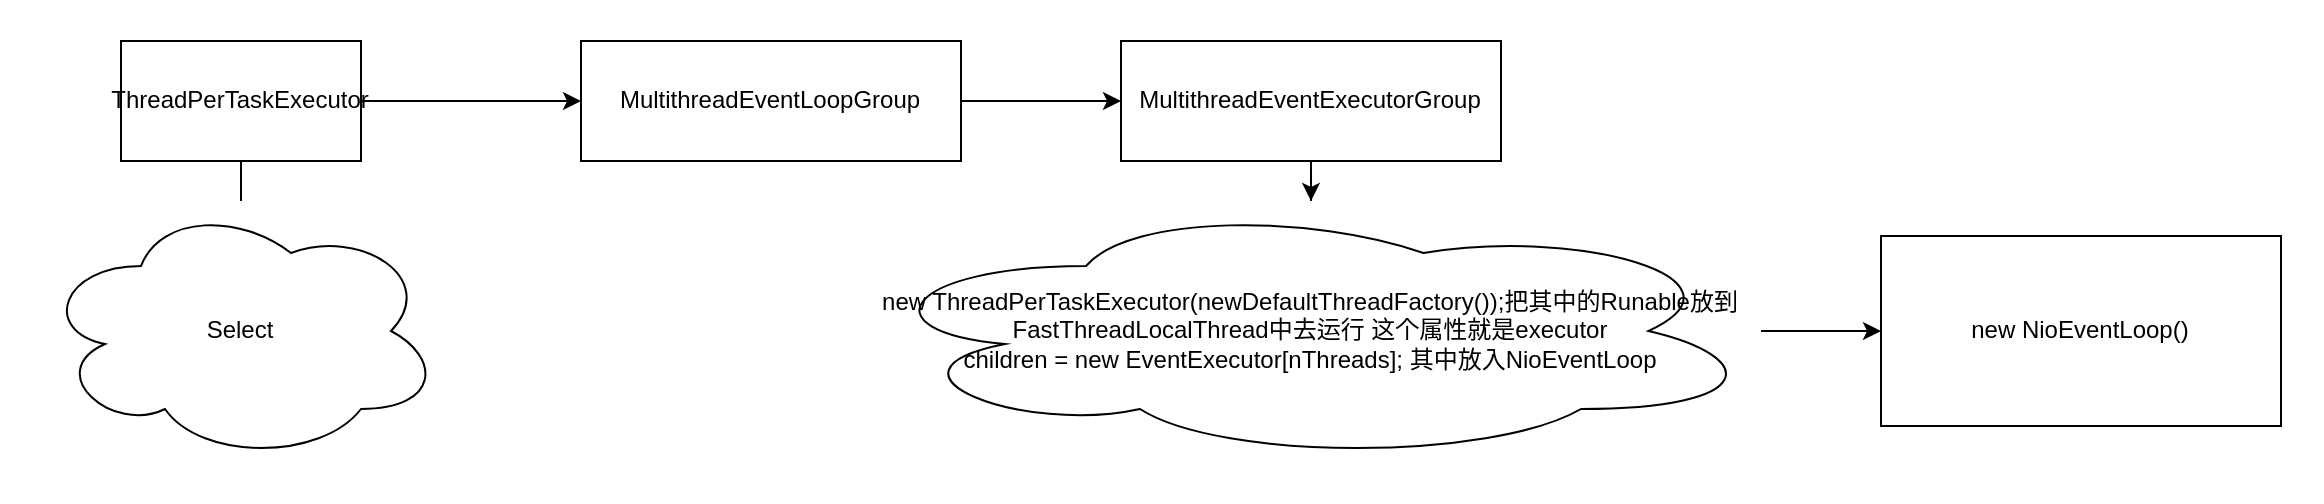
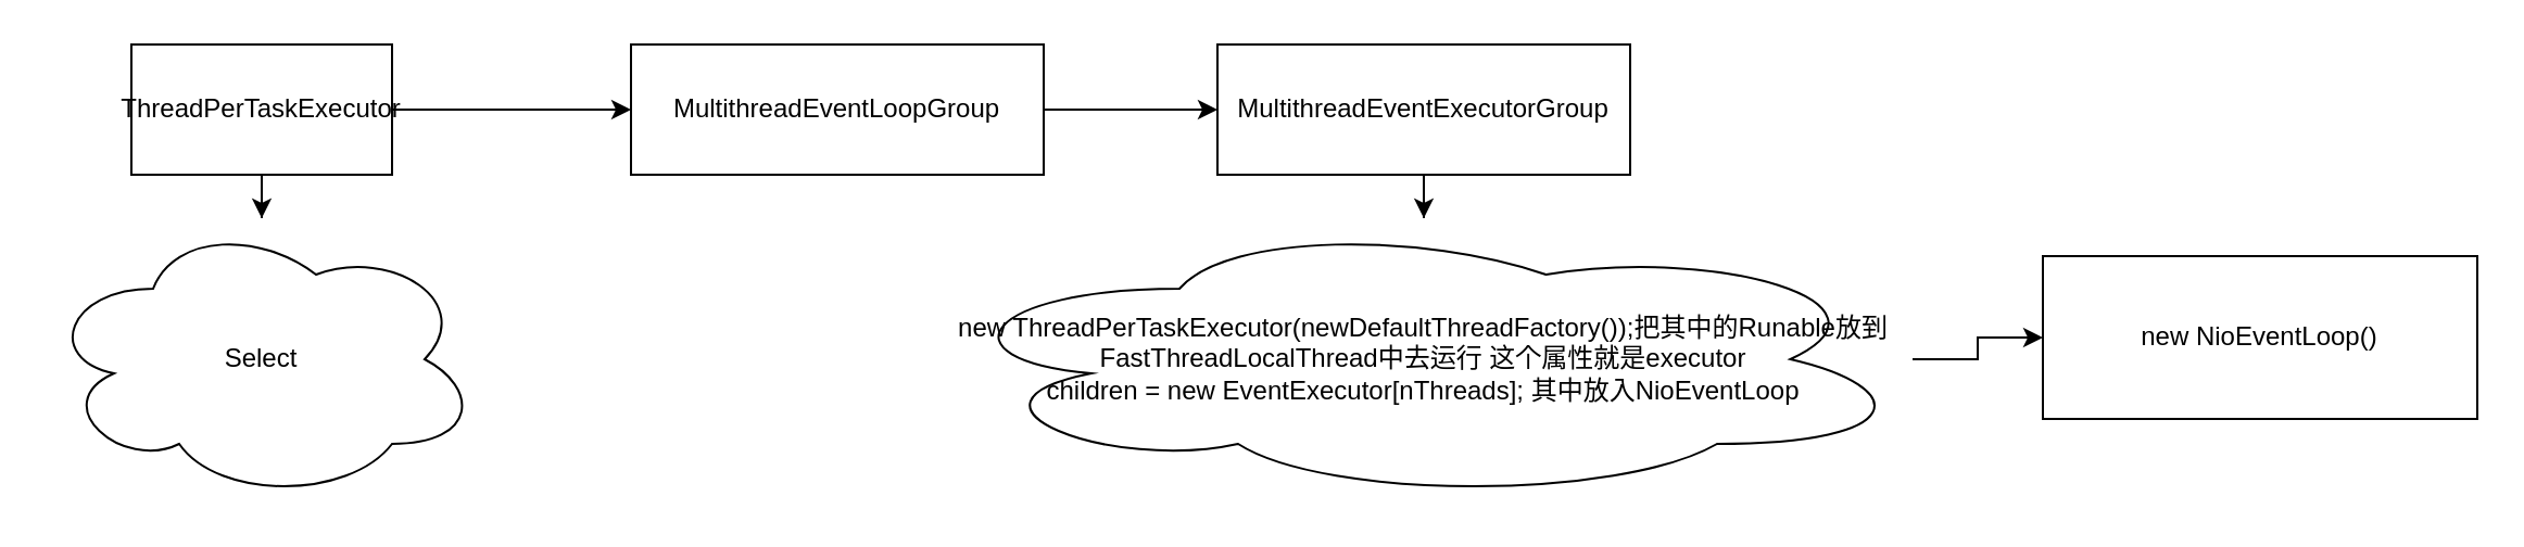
- <mxCell id="2" value="" style="edgeStyle=orthogonalEdgeStyle;rounded=0;orthogonalLoop=1;jettySize=auto;html=1;endArrow=none;" edge="1" parent="1" source="4" target="5"><mxGeometry relative="1" as="geometry" /></mxCell>
+ <mxCell id="2" value="" style="edgeStyle=orthogonalEdgeStyle;rounded=0;orthogonalLoop=1;jettySize=auto;html=1;" edge="1" parent="1" source="4" target="5"><mxGeometry relative="1" as="geometry" /></mxCell>
- <mxCell id="12" value="new NioEventLoop()" style="whiteSpace=wrap;html=1;rounded=0;" vertex="1" parent="1"><mxGeometry x="940" y="117.5" width="200" height="95" as="geometry" /></mxCell>
+ <mxCell id="12" value="new NioEventLoop()" style="whiteSpace=wrap;html=1;rounded=0;" vertex="1" parent="1"><mxGeometry x="940" y="117.5" width="200" height="75" as="geometry" /></mxCell>
